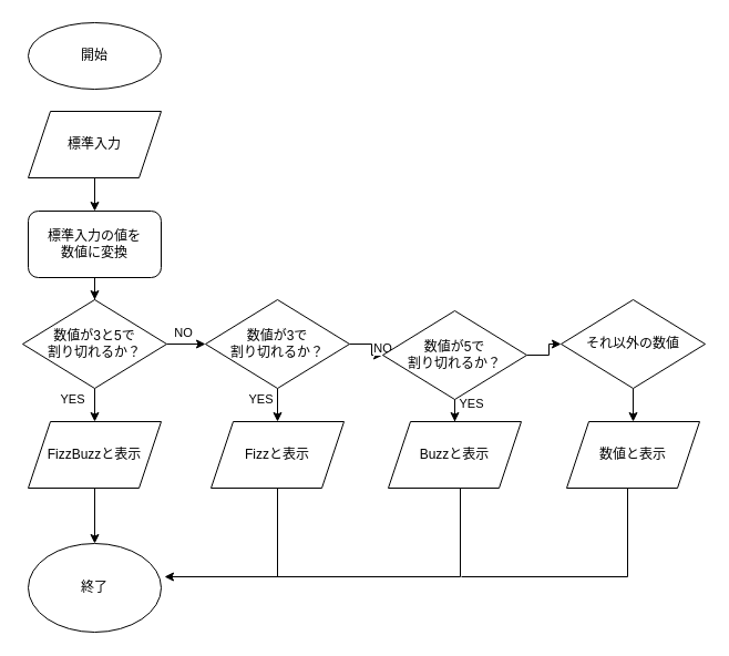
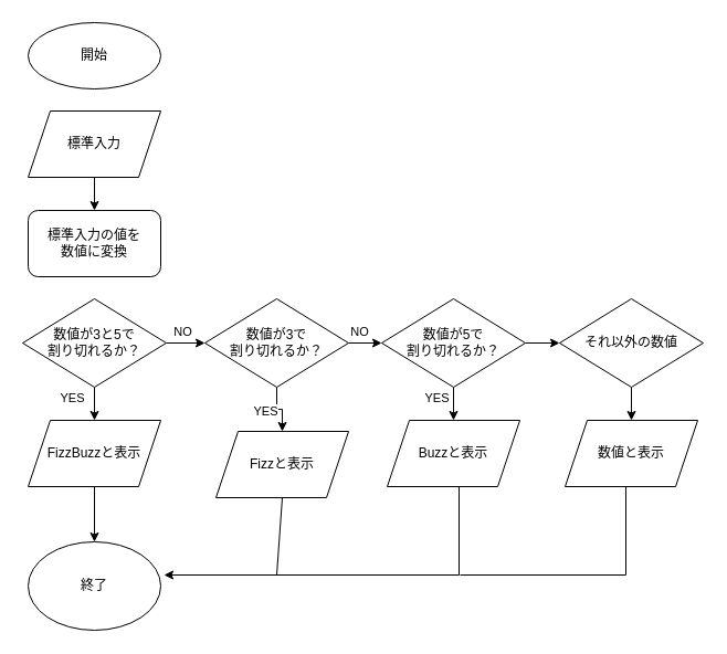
- <mxCell id="5" value="" style="edgeStyle=orthogonalEdgeStyle;rounded=0;orthogonalLoop=1;jettySize=auto;html=1;" edge="1" parent="1" source="6" target="9"><mxGeometry relative="1" as="geometry" /></mxCell>
- <mxCell id="19" value="数値が5で&lt;br&gt;割り切れるか？" style="rhombus;whiteSpace=wrap;html=1;" vertex="1" parent="1"><mxGeometry x="345" y="280" width="130" height="80" as="geometry" /></mxCell>
+ <mxCell id="19" value="数値が5で&lt;br&gt;割り切れるか？" style="rhombus;whiteSpace=wrap;html=1;" vertex="1" parent="1"><mxGeometry x="345" y="270" width="130" height="80" as="geometry" /></mxCell>
- <mxCell id="16" value="Fizzと表示" style="shape=parallelogram;perimeter=parallelogramPerimeter;whiteSpace=wrap;html=1;fixedSize=1;" vertex="1" parent="1"><mxGeometry x="190" y="380" width="120" height="60" as="geometry" /></mxCell>
+ <mxCell id="16" value="Fizzと表示" style="shape=parallelogram;perimeter=parallelogramPerimeter;whiteSpace=wrap;html=1;fixedSize=1;" vertex="1" parent="1"><mxGeometry x="195" y="390" width="120" height="60" as="geometry" /></mxCell>
